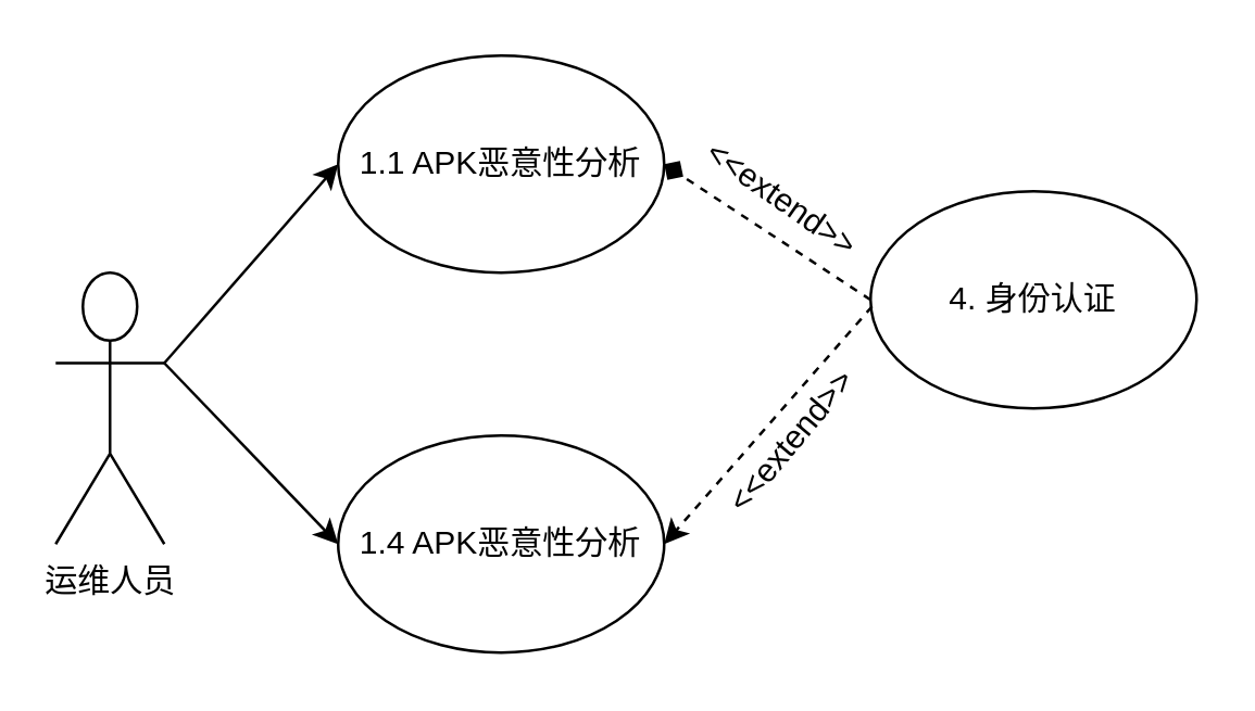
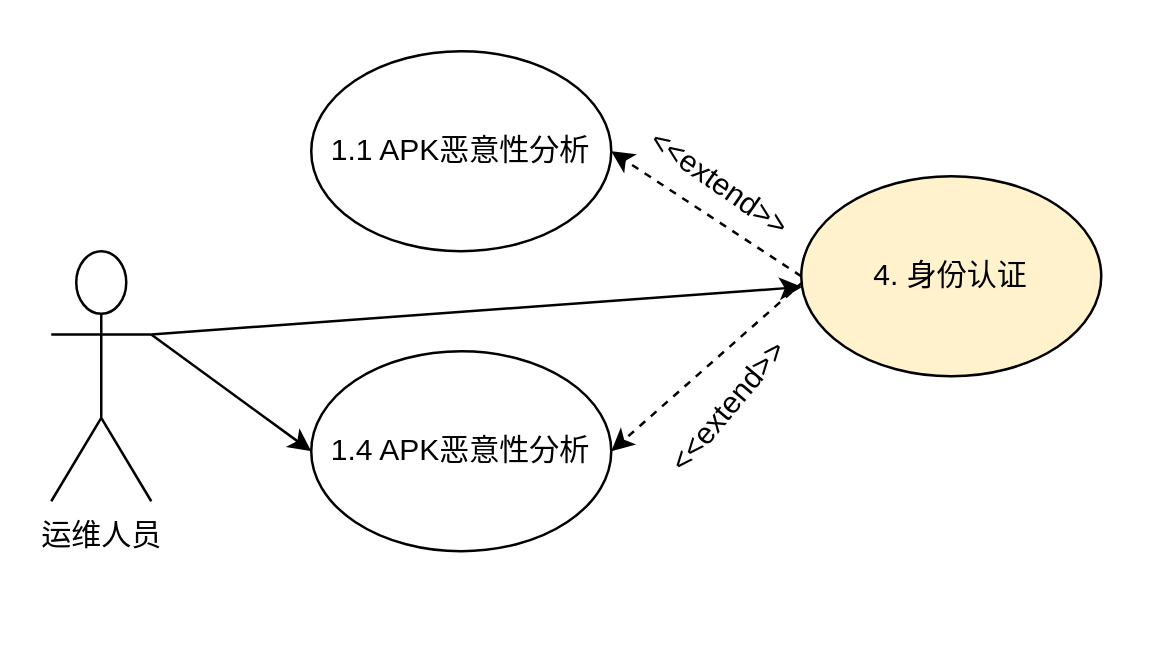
- <mxCell id="6" style="rounded=0;orthogonalLoop=1;jettySize=auto;html=1;exitX=0;exitY=0.5;exitDx=0;exitDy=0;entryX=1;entryY=0.5;entryDx=0;entryDy=0;dashed=1;endArrow=diamond;" edge="1" parent="1" source="7" target="5"><mxGeometry relative="1" as="geometry" /></mxCell>
+ <mxCell id="6" style="rounded=0;orthogonalLoop=1;jettySize=auto;html=1;exitX=0;exitY=0.5;exitDx=0;exitDy=0;entryX=1;entryY=0.5;entryDx=0;entryDy=0;dashed=1;" edge="1" parent="1" source="7" target="5"><mxGeometry relative="1" as="geometry" /></mxCell>
- <mxCell id="2" style="rounded=0;orthogonalLoop=1;jettySize=auto;html=1;exitX=1;exitY=0.333;exitDx=0;exitDy=0;exitPerimeter=0;entryX=0;entryY=0.5;entryDx=0;entryDy=0;" edge="1" parent="1" source="4" target="5"><mxGeometry relative="1" as="geometry" /></mxCell>
+ <mxCell id="2" style="rounded=0;orthogonalLoop=1;jettySize=auto;html=1;exitX=1;exitY=0.333;exitDx=0;exitDy=0;exitPerimeter=0;" edge="1" parent="1" source="4" target="7"><mxGeometry relative="1" as="geometry" /></mxCell>
- <mxCell id="7" value="4. 身份认证" style="ellipse;whiteSpace=wrap;html=1;" vertex="1" parent="1"><mxGeometry x="320" y="70" width="120" height="80" as="geometry" /></mxCell>
+ <mxCell id="7" value="4. 身份认证" style="ellipse;whiteSpace=wrap;html=1;fillColor=#fff2cc;" vertex="1" parent="1"><mxGeometry x="320" y="70" width="120" height="80" as="geometry" /></mxCell>
- <mxCell id="10" value="1.4 APK恶意性分析" style="ellipse;whiteSpace=wrap;html=1;" vertex="1" parent="1"><mxGeometry x="124" y="160" width="120" height="80" as="geometry" /></mxCell>
+ <mxCell id="10" value="1.4 APK恶意性分析" style="ellipse;whiteSpace=wrap;html=1;" vertex="1" parent="1"><mxGeometry x="124" y="140" width="120" height="80" as="geometry" /></mxCell>
